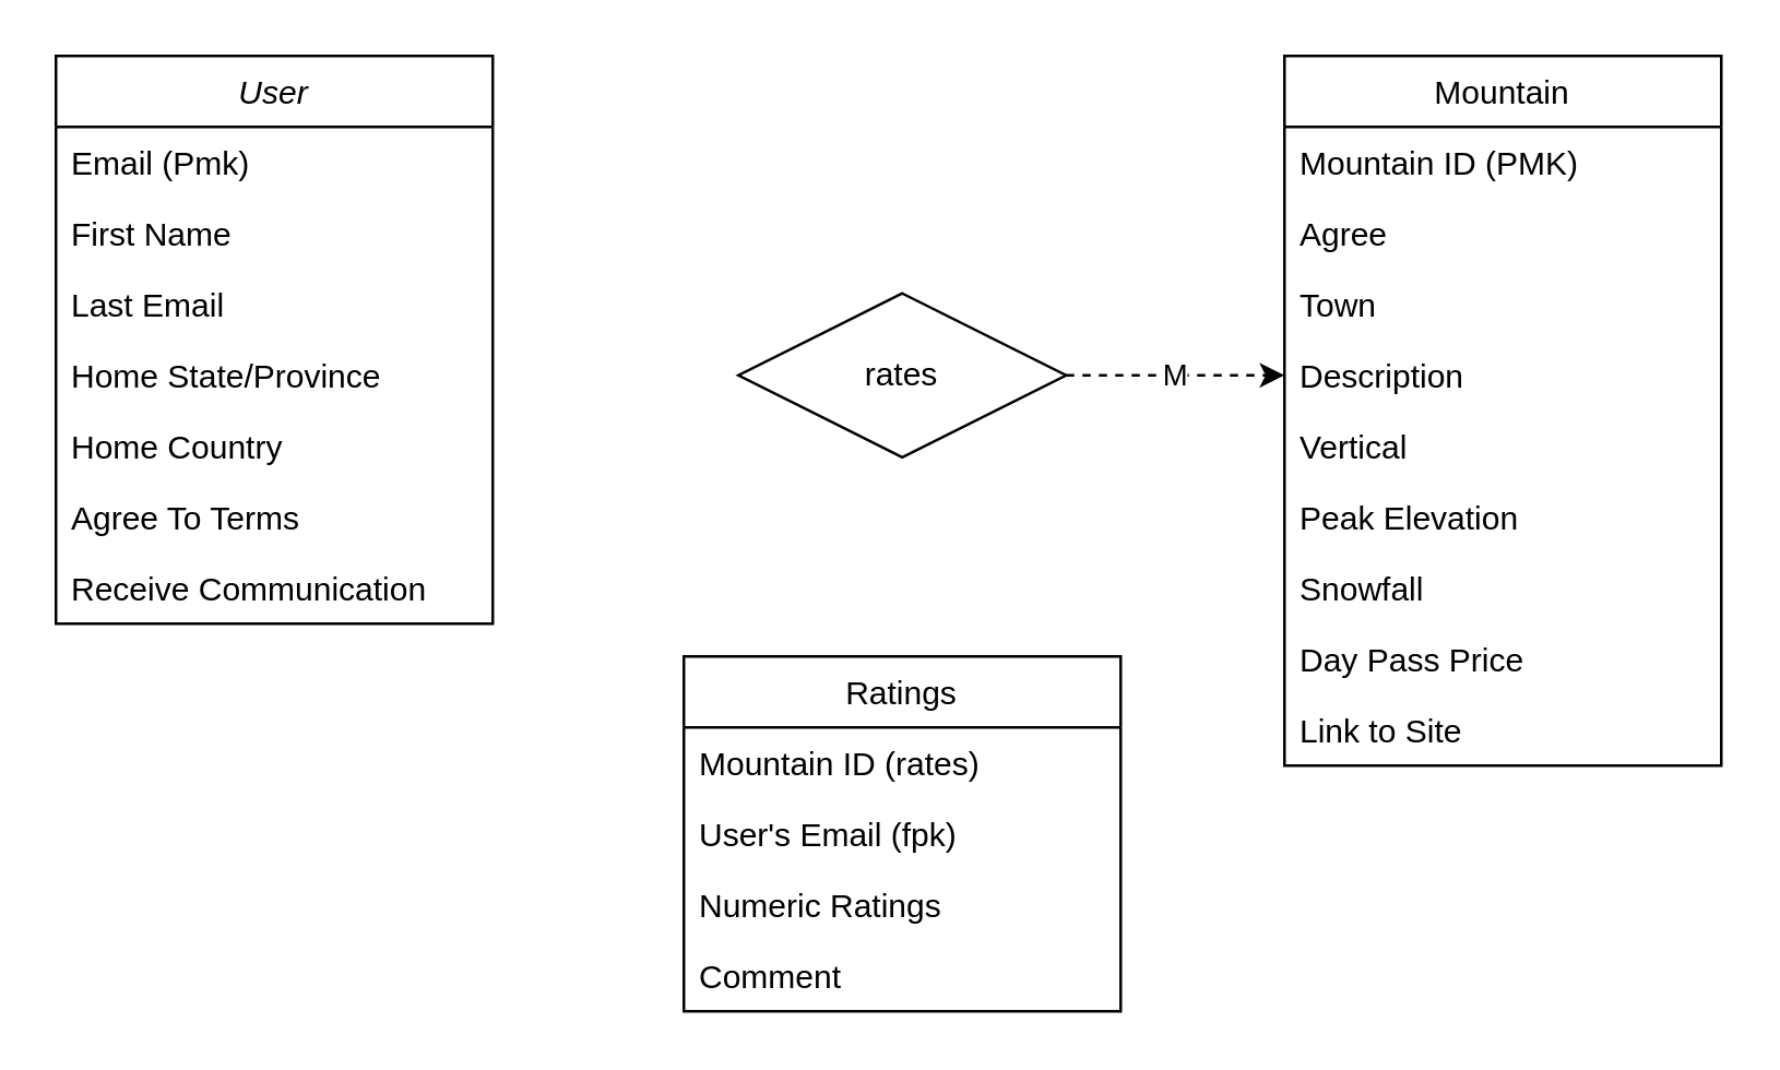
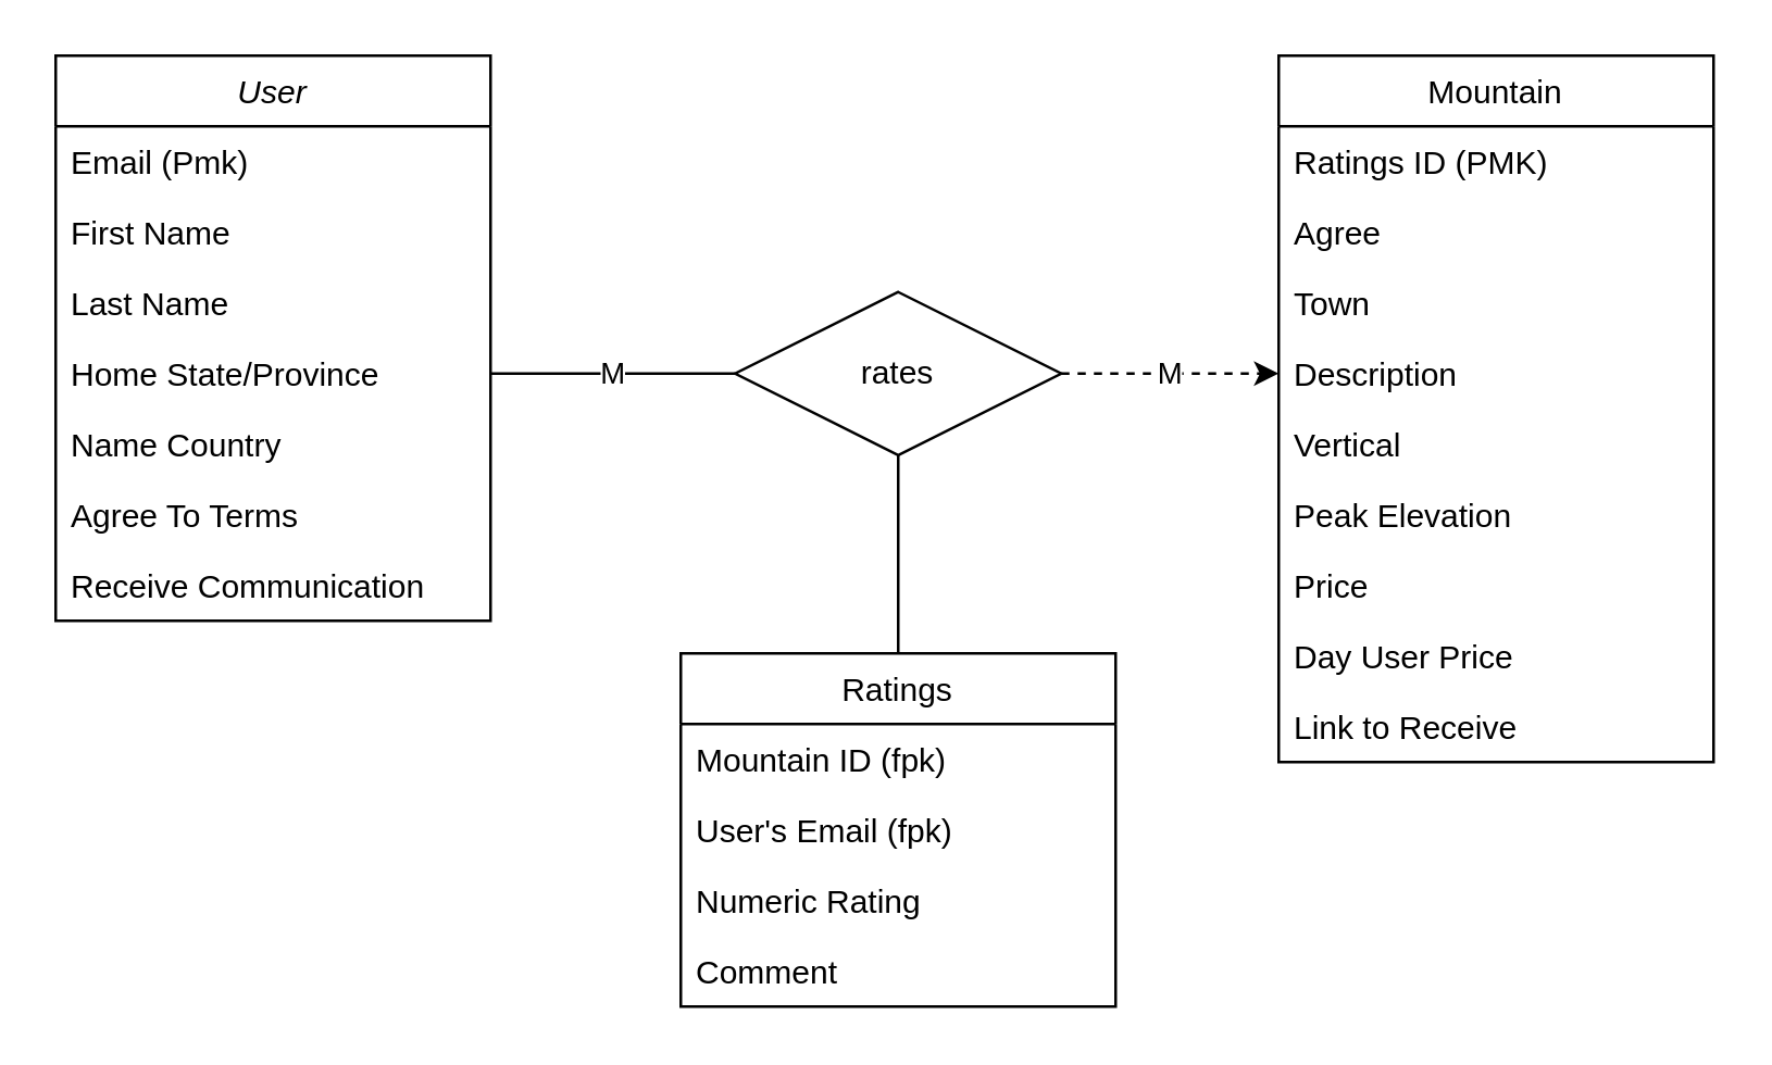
- <mxCell id="11" value="Mountain ID (PMK)" style="text;align=left;verticalAlign=top;spacingLeft=4;spacingRight=4;overflow=hidden;rotatable=0;points=[[0,0.5],[1,0.5]];portConstraint=eastwest;" parent="10" vertex="1"><mxGeometry y="26" width="160" height="26" as="geometry" /></mxCell>
+ <mxCell id="11" value="Ratings ID (PMK)" style="text;align=left;verticalAlign=top;spacingLeft=4;spacingRight=4;overflow=hidden;rotatable=0;points=[[0,0.5],[1,0.5]];portConstraint=eastwest;" parent="10" vertex="1"><mxGeometry y="26" width="160" height="26" as="geometry" /></mxCell>
- <mxCell id="5" value="Last Email" style="text;align=left;verticalAlign=top;spacingLeft=4;spacingRight=4;overflow=hidden;rotatable=0;points=[[0,0.5],[1,0.5]];portConstraint=eastwest;rounded=0;shadow=0;html=0;" parent="2" vertex="1"><mxGeometry y="78" width="160" height="26" as="geometry" /></mxCell>
+ <mxCell id="5" value="Last Name" style="text;align=left;verticalAlign=top;spacingLeft=4;spacingRight=4;overflow=hidden;rotatable=0;points=[[0,0.5],[1,0.5]];portConstraint=eastwest;rounded=0;shadow=0;html=0;" parent="2" vertex="1"><mxGeometry y="78" width="160" height="26" as="geometry" /></mxCell>
+ <mxCell id="28" value="M" style="edgeStyle=orthogonalEdgeStyle;rounded=0;orthogonalLoop=1;jettySize=auto;html=1;endArrow=none;endFill=0;" edge="1" parent="1" source="6" target="27"><mxGeometry relative="1" as="geometry" /></mxCell>
- <mxCell id="7" value="Home Country" style="text;align=left;verticalAlign=top;spacingLeft=4;spacingRight=4;overflow=hidden;rotatable=0;points=[[0,0.5],[1,0.5]];portConstraint=eastwest;rounded=0;shadow=0;html=0;" parent="2" vertex="1"><mxGeometry y="130" width="160" height="26" as="geometry" /></mxCell>
+ <mxCell id="7" value="Name Country" style="text;align=left;verticalAlign=top;spacingLeft=4;spacingRight=4;overflow=hidden;rotatable=0;points=[[0,0.5],[1,0.5]];portConstraint=eastwest;rounded=0;shadow=0;html=0;" parent="2" vertex="1"><mxGeometry y="130" width="160" height="26" as="geometry" /></mxCell>
+ <mxCell id="26" style="edgeStyle=orthogonalEdgeStyle;rounded=0;orthogonalLoop=1;jettySize=auto;html=1;entryX=0.5;entryY=0;entryDx=0;entryDy=0;endArrow=none;endFill=0;" edge="1" parent="1" source="27" target="20"><mxGeometry relative="1" as="geometry" /></mxCell>
- <mxCell id="17" value="Snowfall" style="text;align=left;verticalAlign=top;spacingLeft=4;spacingRight=4;overflow=hidden;rotatable=0;points=[[0,0.5],[1,0.5]];portConstraint=eastwest;rounded=0;shadow=0;html=0;" parent="10" vertex="1"><mxGeometry y="182" width="160" height="26" as="geometry" /></mxCell>
+ <mxCell id="17" value="Price" style="text;align=left;verticalAlign=top;spacingLeft=4;spacingRight=4;overflow=hidden;rotatable=0;points=[[0,0.5],[1,0.5]];portConstraint=eastwest;rounded=0;shadow=0;html=0;" parent="10" vertex="1"><mxGeometry y="182" width="160" height="26" as="geometry" /></mxCell>
- <mxCell id="18" value="Day Pass Price" style="text;align=left;verticalAlign=top;spacingLeft=4;spacingRight=4;overflow=hidden;rotatable=0;points=[[0,0.5],[1,0.5]];portConstraint=eastwest;rounded=0;shadow=0;html=0;" parent="10" vertex="1"><mxGeometry y="208" width="160" height="26" as="geometry" /></mxCell>
+ <mxCell id="18" value="Day User Price" style="text;align=left;verticalAlign=top;spacingLeft=4;spacingRight=4;overflow=hidden;rotatable=0;points=[[0,0.5],[1,0.5]];portConstraint=eastwest;rounded=0;shadow=0;html=0;" parent="10" vertex="1"><mxGeometry y="208" width="160" height="26" as="geometry" /></mxCell>
- <mxCell id="19" value="Link to Site" style="text;align=left;verticalAlign=top;spacingLeft=4;spacingRight=4;overflow=hidden;rotatable=0;points=[[0,0.5],[1,0.5]];portConstraint=eastwest;rounded=0;shadow=0;html=0;" vertex="1" parent="10"><mxGeometry y="234" width="160" height="26" as="geometry" /></mxCell>
+ <mxCell id="19" value="Link to Receive" style="text;align=left;verticalAlign=top;spacingLeft=4;spacingRight=4;overflow=hidden;rotatable=0;points=[[0,0.5],[1,0.5]];portConstraint=eastwest;rounded=0;shadow=0;html=0;" vertex="1" parent="10"><mxGeometry y="234" width="160" height="26" as="geometry" /></mxCell>
- <mxCell id="21" value="Mountain ID (rates)" style="text;align=left;verticalAlign=top;spacingLeft=4;spacingRight=4;overflow=hidden;rotatable=0;points=[[0,0.5],[1,0.5]];portConstraint=eastwest;" parent="20" vertex="1"><mxGeometry y="26" width="160" height="26" as="geometry" /></mxCell>
+ <mxCell id="21" value="Mountain ID (fpk)" style="text;align=left;verticalAlign=top;spacingLeft=4;spacingRight=4;overflow=hidden;rotatable=0;points=[[0,0.5],[1,0.5]];portConstraint=eastwest;" parent="20" vertex="1"><mxGeometry y="26" width="160" height="26" as="geometry" /></mxCell>
- <mxCell id="23" value="Numeric Ratings" style="text;align=left;verticalAlign=top;spacingLeft=4;spacingRight=4;overflow=hidden;rotatable=0;points=[[0,0.5],[1,0.5]];portConstraint=eastwest;rounded=0;shadow=0;html=0;" parent="20" vertex="1"><mxGeometry y="78" width="160" height="26" as="geometry" /></mxCell>
+ <mxCell id="23" value="Numeric Rating" style="text;align=left;verticalAlign=top;spacingLeft=4;spacingRight=4;overflow=hidden;rotatable=0;points=[[0,0.5],[1,0.5]];portConstraint=eastwest;rounded=0;shadow=0;html=0;" parent="20" vertex="1"><mxGeometry y="78" width="160" height="26" as="geometry" /></mxCell>
